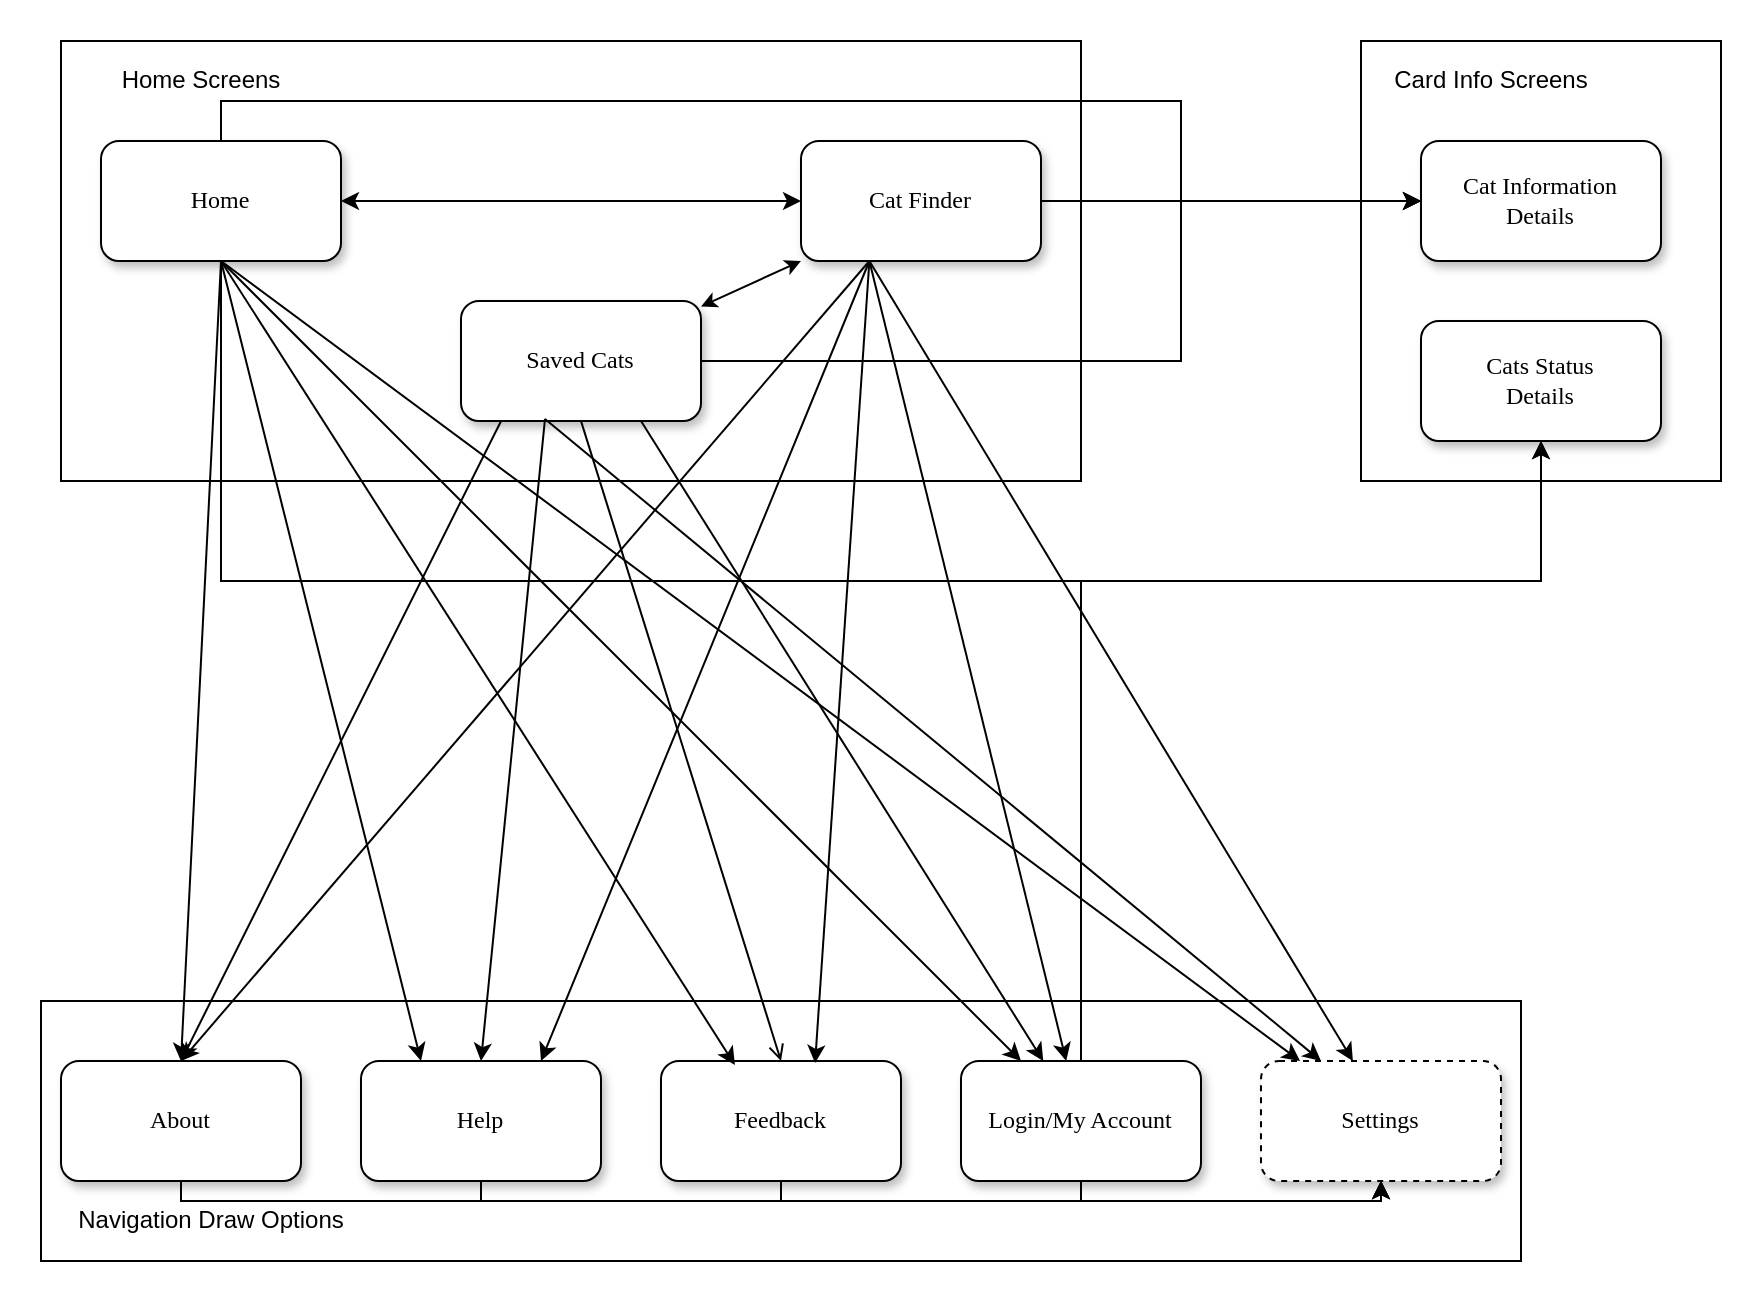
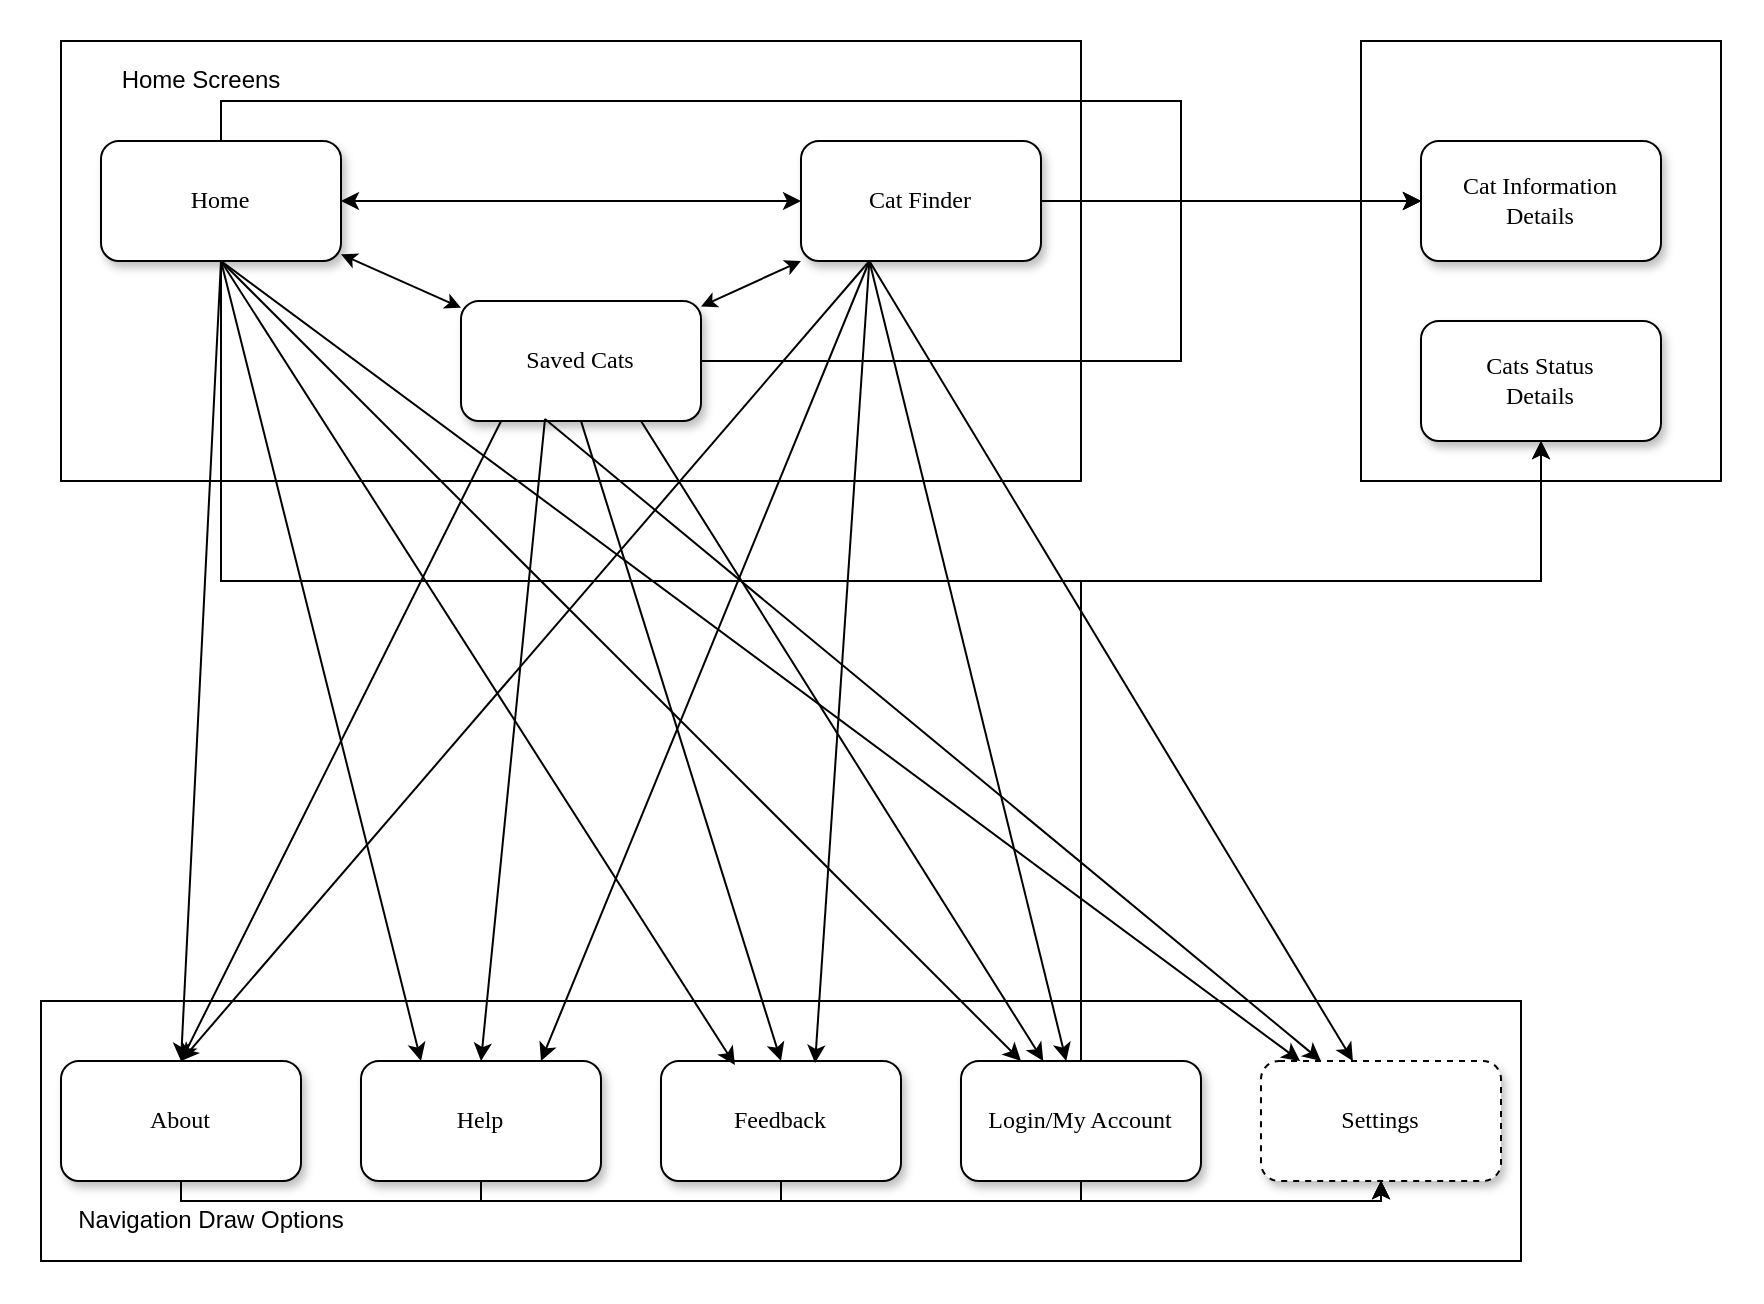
- <mxCell id="48" value="&lt;div&gt;Card Info Screens&lt;/div&gt;" style="text;html=1;align=center;verticalAlign=middle;resizable=0;points=[];autosize=1;" vertex="1" parent="1"><mxGeometry x="690" y="30" width="110" height="20" as="geometry" /></mxCell>
+ <mxCell id="12" value="" style="rounded=0;html=1;labelBackgroundColor=none;startArrow=classic;startFill=1;startSize=5;endArrow=classic;endFill=1;endSize=5;jettySize=auto;orthogonalLoop=1;strokeWidth=1;fontFamily=Verdana;fontSize=12" parent="1" source="7" target="9" edge="1"><mxGeometry x="-0.359" y="-11" relative="1" as="geometry"><mxPoint as="offset" /></mxGeometry></mxCell>
- <mxCell id="36" value="" style="endArrow=open;html=1;exitX=0.5;exitY=1;exitDx=0;exitDy=0;entryX=0.5;entryY=0;entryDx=0;entryDy=0;" edge="1" parent="1" source="9" target="28"><mxGeometry width="50" height="50" relative="1" as="geometry"><mxPoint x="272" y="208.98" as="sourcePoint" /><mxPoint x="240" y="530" as="targetPoint" /></mxGeometry></mxCell>
+ <mxCell id="36" value="" style="endArrow=classic;html=1;exitX=0.5;exitY=1;exitDx=0;exitDy=0;entryX=0.5;entryY=0;entryDx=0;entryDy=0;" edge="1" parent="1" source="9" target="28"><mxGeometry width="50" height="50" relative="1" as="geometry"><mxPoint x="272" y="208.98" as="sourcePoint" /><mxPoint x="240" y="530" as="targetPoint" /></mxGeometry></mxCell>
